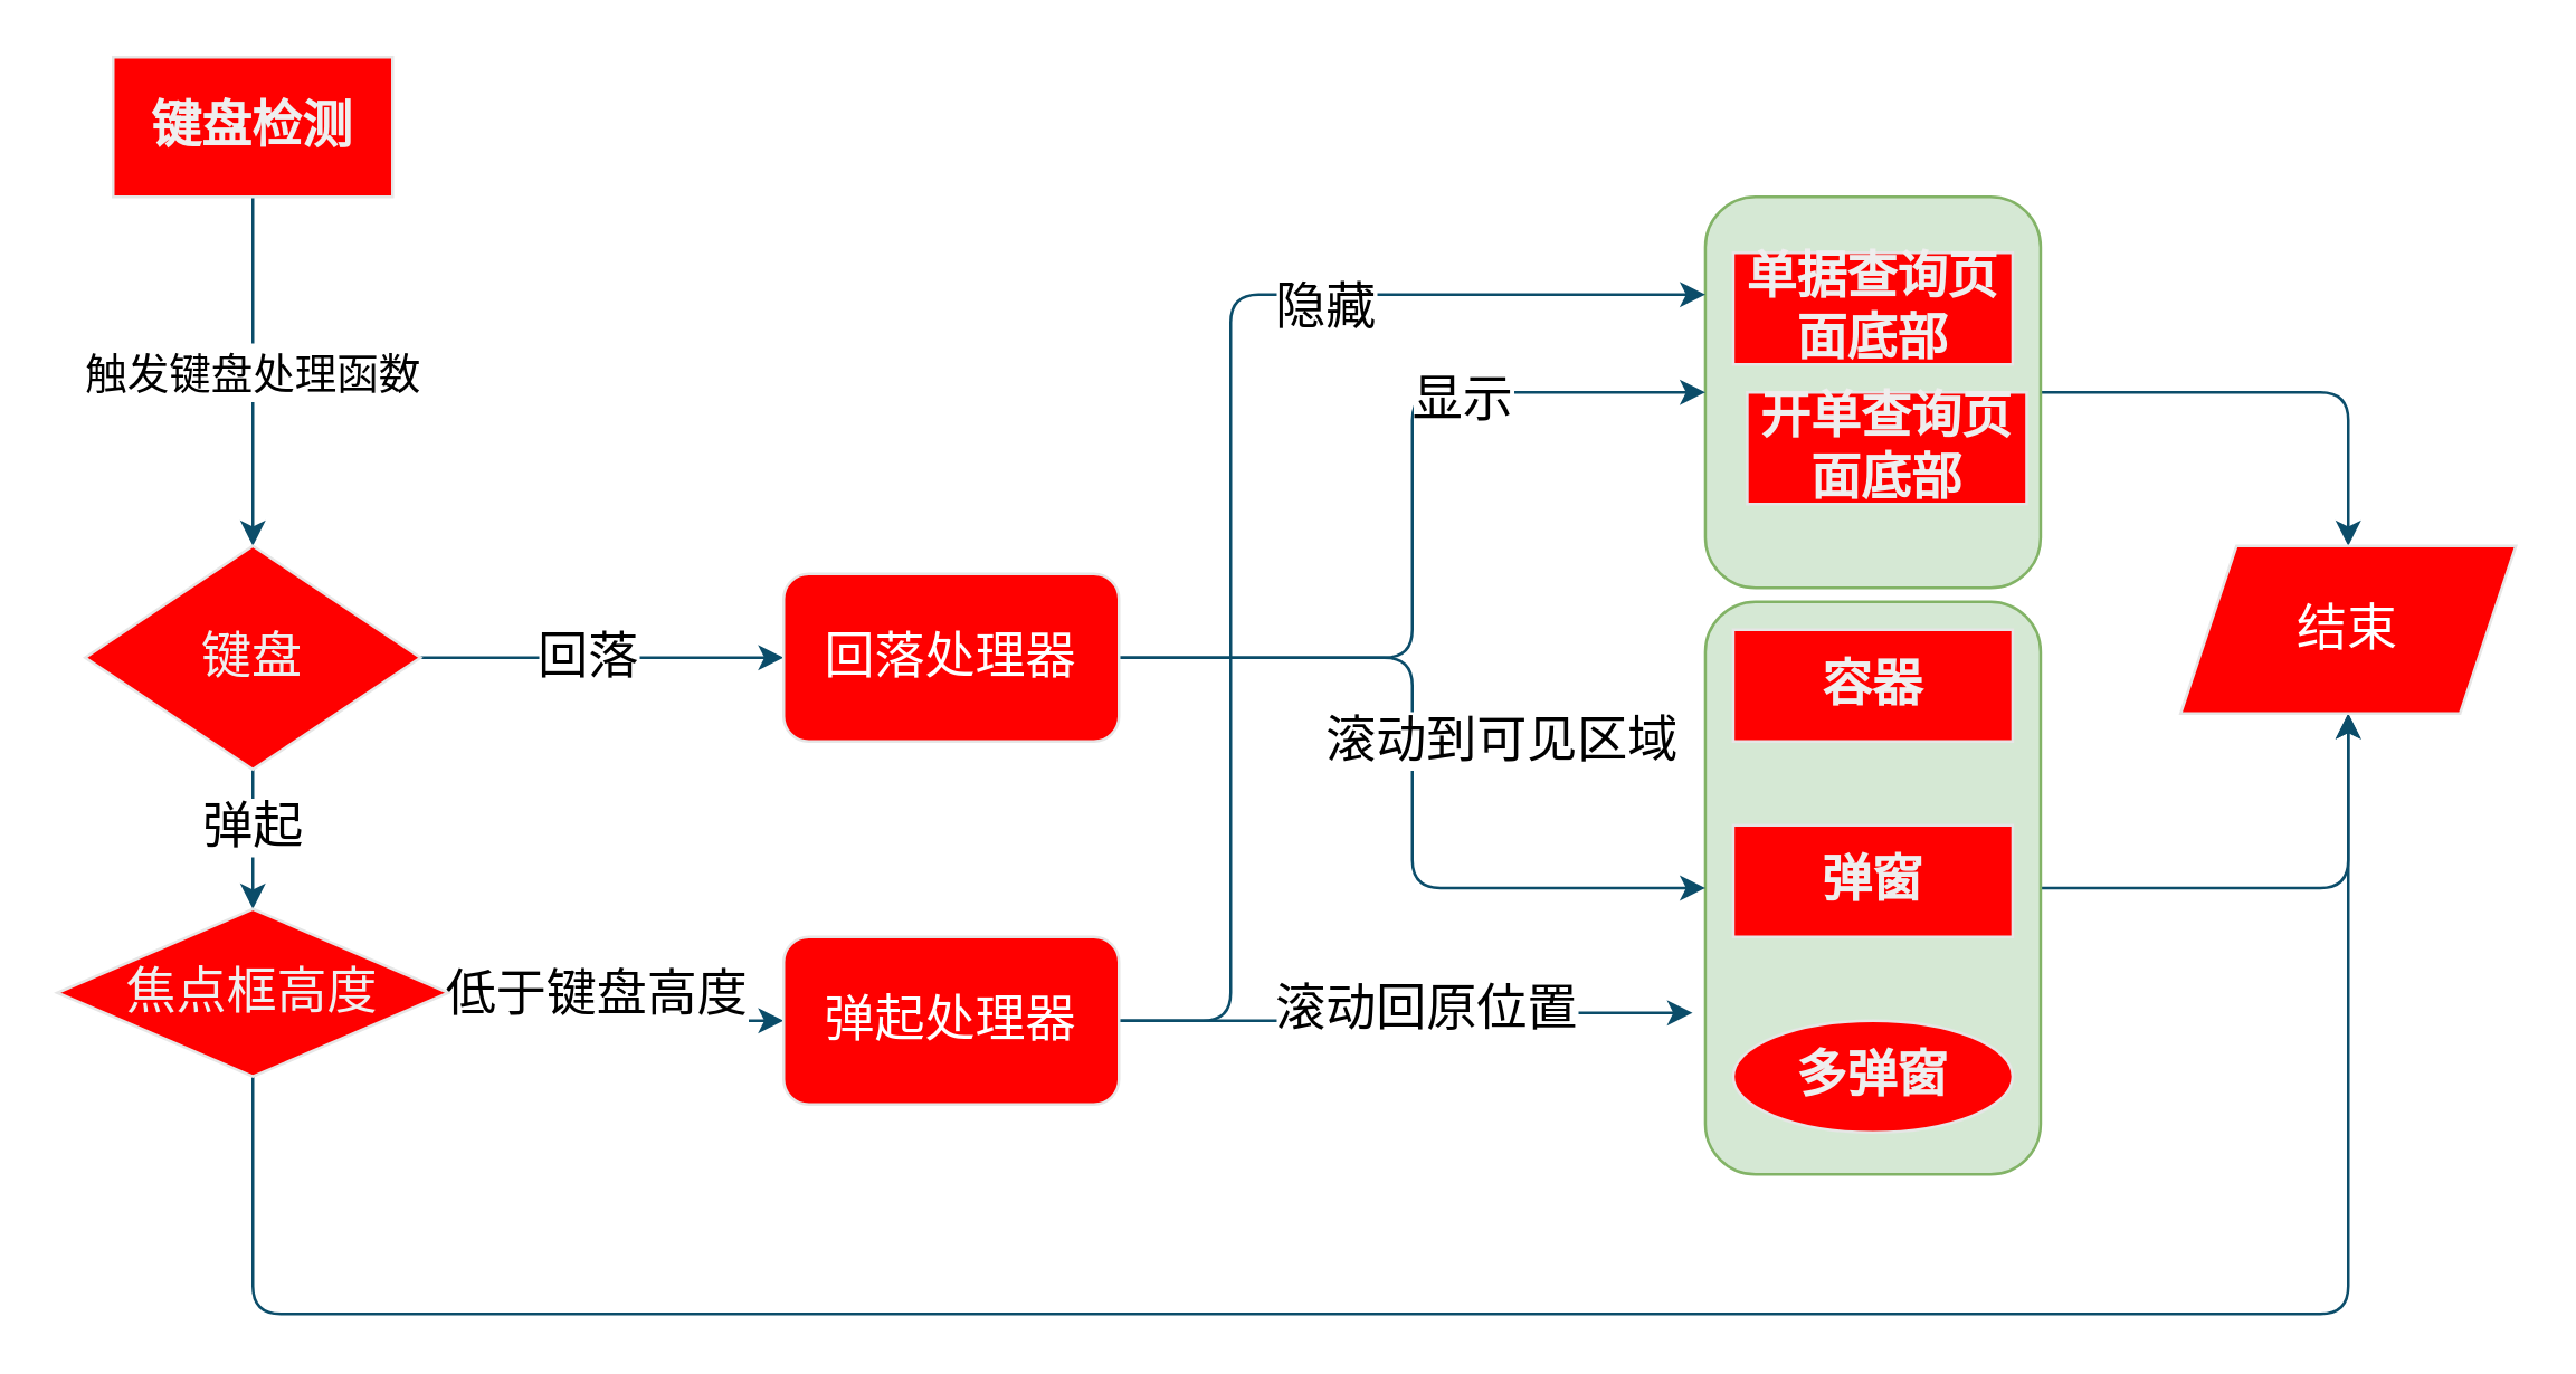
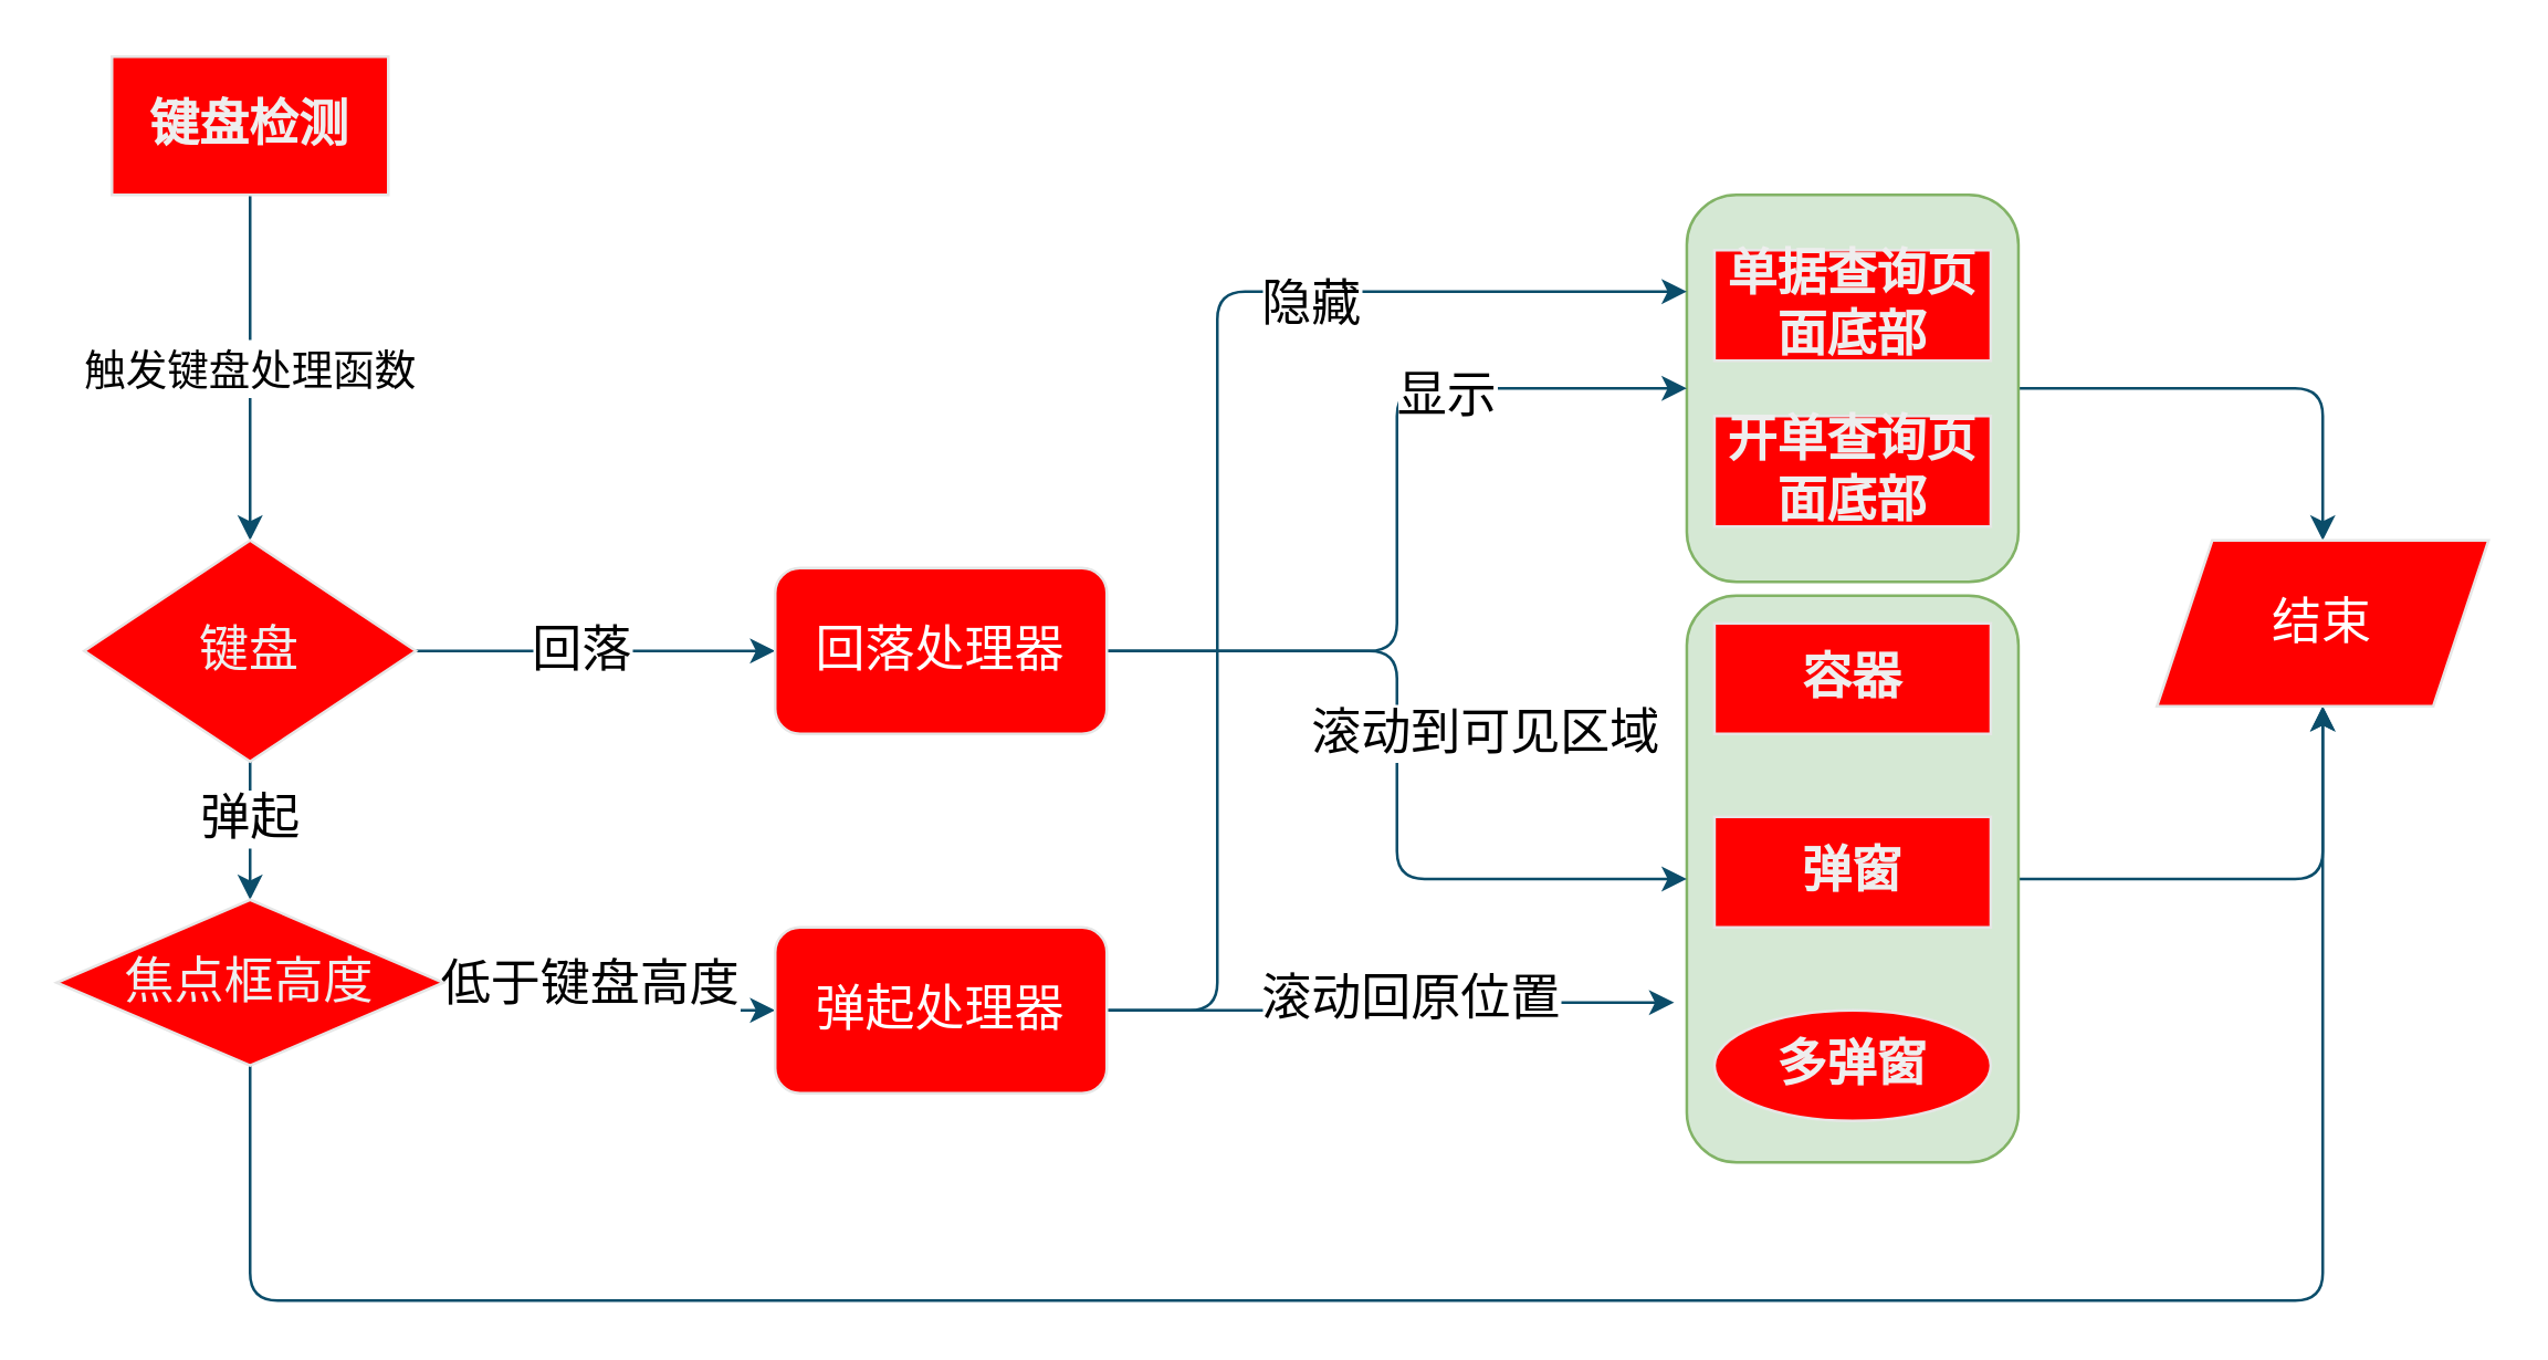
- <mxCell id="11" value="开单查询页面底部" style="rounded=0;whiteSpace=wrap;html=1;labelBackgroundColor=none;sketch=0;fontSize=18;fontColor=#EEEEEE;strokeColor=#E6E6E6;fillColor=#FF0000;fontStyle=1;fontFamily=Helvetica;" vertex="1" parent="1"><mxGeometry x="624.88" y="140" width="100" height="40" as="geometry" /></mxCell>
+ <mxCell id="11" value="开单查询页面底部" style="rounded=0;whiteSpace=wrap;html=1;labelBackgroundColor=none;sketch=0;fontSize=18;fontColor=#EEEEEE;strokeColor=#E6E6E6;fillColor=#FF0000;fontStyle=1;fontFamily=Helvetica;" vertex="1" parent="1"><mxGeometry x="619.88" y="150" width="100" height="40" as="geometry" /></mxCell>
